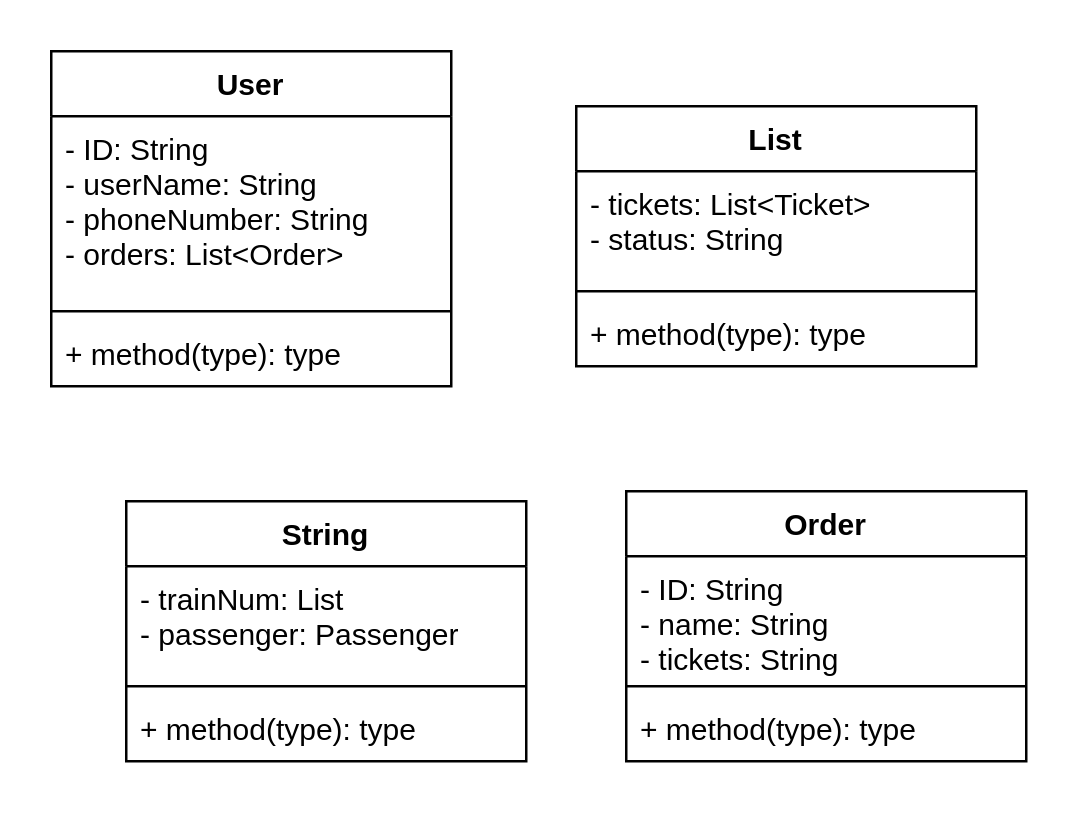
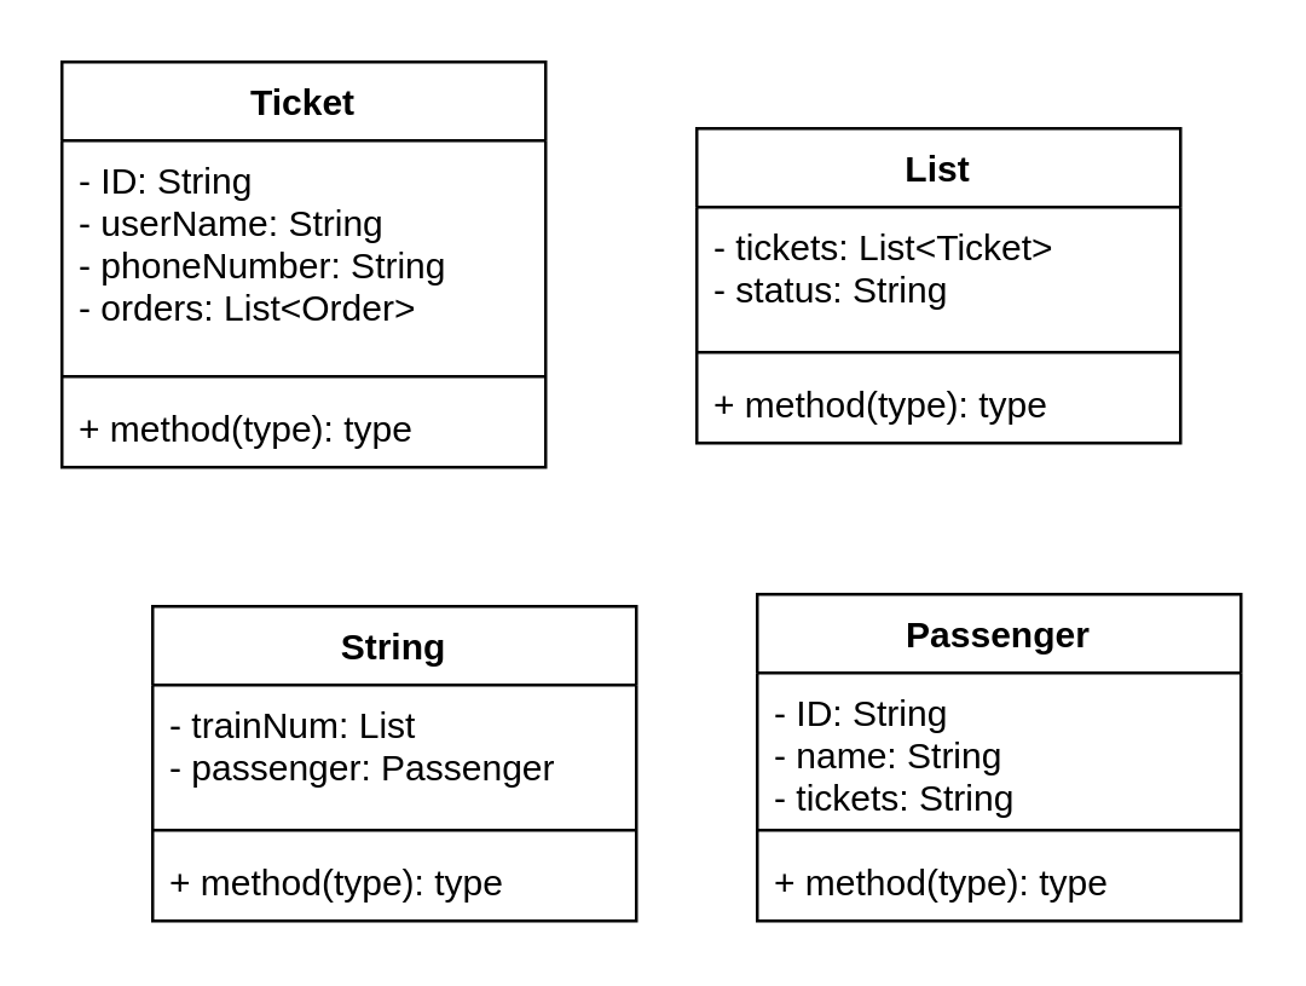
- <mxCell id="2" value="User" style="swimlane;fontStyle=1;align=center;verticalAlign=top;childLayout=stackLayout;horizontal=1;startSize=26;horizontalStack=0;resizeParent=1;resizeParentMax=0;resizeLast=0;collapsible=1;marginBottom=0;" vertex="1" parent="1"><mxGeometry x="20" y="20" width="160" height="134" as="geometry" /></mxCell>
+ <mxCell id="2" value="Ticket" style="swimlane;fontStyle=1;align=center;verticalAlign=top;childLayout=stackLayout;horizontal=1;startSize=26;horizontalStack=0;resizeParent=1;resizeParentMax=0;resizeLast=0;collapsible=1;marginBottom=0;" vertex="1" parent="1"><mxGeometry x="20" y="20" width="160" height="134" as="geometry" /></mxCell>
- <mxCell id="14" value="Order" style="swimlane;fontStyle=1;align=center;verticalAlign=top;childLayout=stackLayout;horizontal=1;startSize=26;horizontalStack=0;resizeParent=1;resizeParentMax=0;resizeLast=0;collapsible=1;marginBottom=0;" vertex="1" parent="1"><mxGeometry x="250" y="196" width="160" height="108" as="geometry" /></mxCell>
+ <mxCell id="14" value="Passenger" style="swimlane;fontStyle=1;align=center;verticalAlign=top;childLayout=stackLayout;horizontal=1;startSize=26;horizontalStack=0;resizeParent=1;resizeParentMax=0;resizeLast=0;collapsible=1;marginBottom=0;" vertex="1" parent="1"><mxGeometry x="250" y="196" width="160" height="108" as="geometry" /></mxCell>
